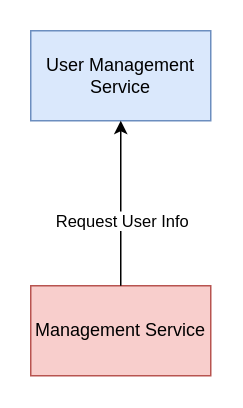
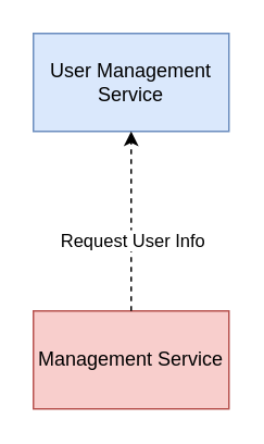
- <mxCell id="4" value="" style="endArrow=classic;html=1;rounded=0;exitX=0.5;exitY=0;exitDx=0;exitDy=0;" parent="1" source="3" target="2" edge="1"><mxGeometry width="50" height="50" relative="1" as="geometry"><mxPoint x="140" y="320" as="sourcePoint" /><mxPoint x="190" y="270" as="targetPoint" /></mxGeometry></mxCell>
+ <mxCell id="4" value="" style="endArrow=classic;html=1;rounded=0;exitX=0.5;exitY=0;exitDx=0;exitDy=0;dashed=1;" parent="1" source="3" target="2" edge="1"><mxGeometry width="50" height="50" relative="1" as="geometry"><mxPoint x="140" y="320" as="sourcePoint" /><mxPoint x="190" y="270" as="targetPoint" /></mxGeometry></mxCell>
